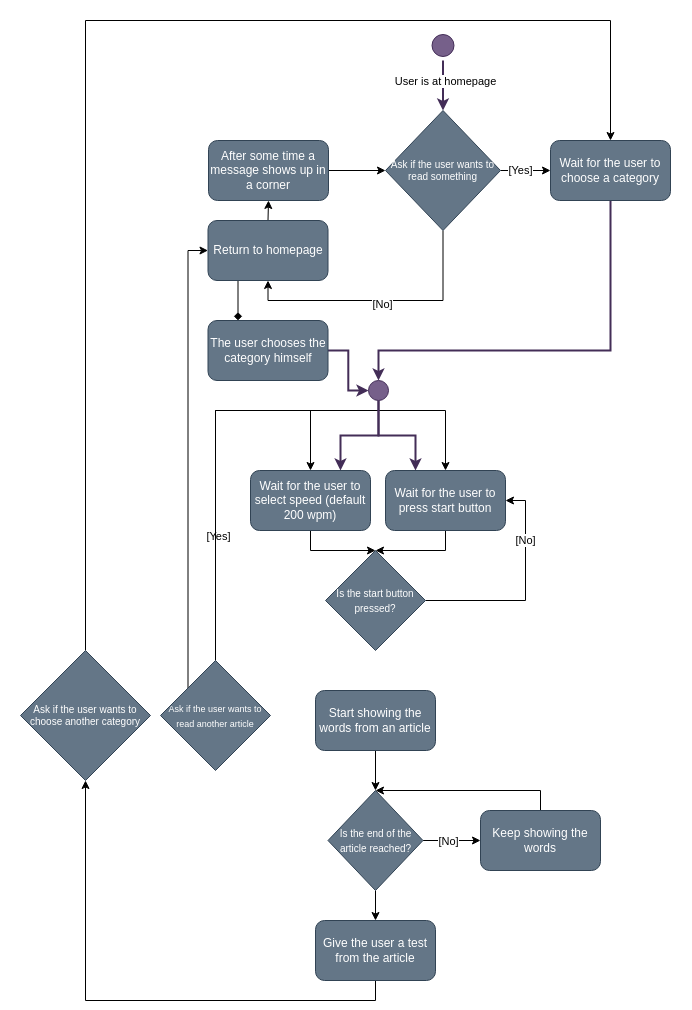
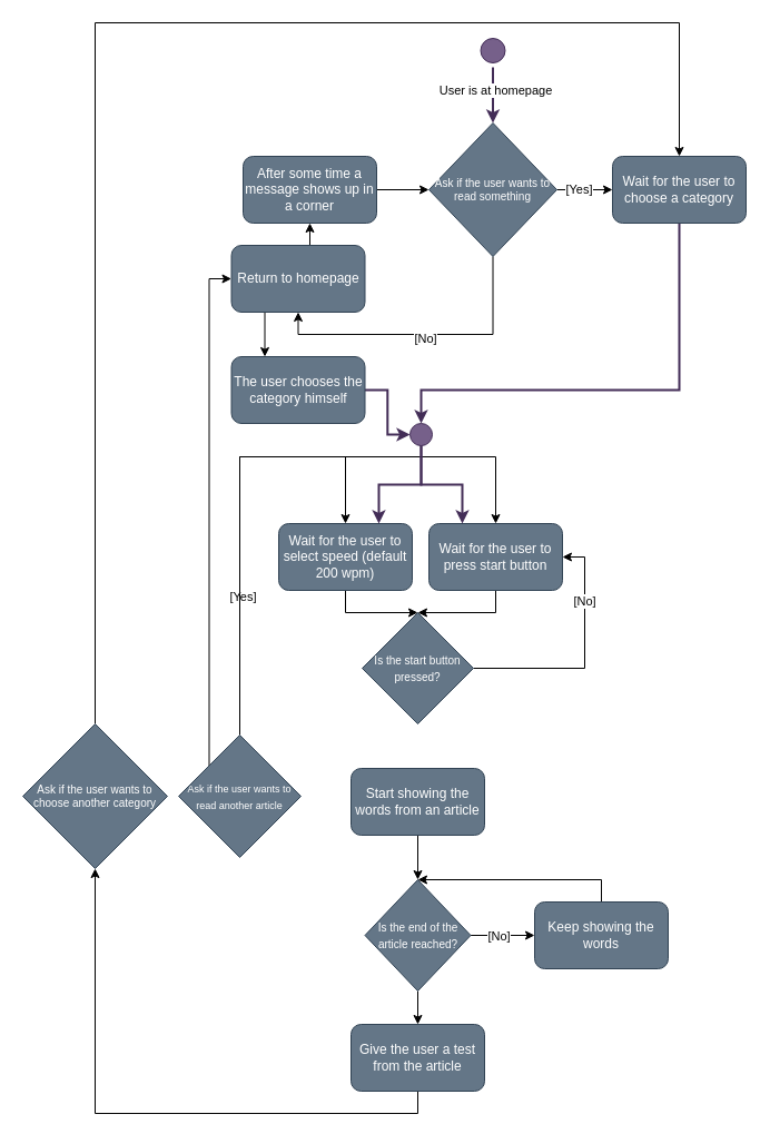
- <mxCell id="45" value="After some time a message shows up in a corner" style="rounded=1;whiteSpace=wrap;html=1;fillColor=#647687;fontColor=#ffffff;strokeColor=#314354;" parent="1" vertex="1"><mxGeometry x="208" y="140" width="120" height="60" as="geometry" /></mxCell>
+ <mxCell id="45" value="After some time a message shows up in a corner" style="rounded=1;whiteSpace=wrap;html=1;fillColor=#647687;fontColor=#ffffff;strokeColor=#314354;" parent="1" vertex="1"><mxGeometry x="218" y="140" width="120" height="60" as="geometry" /></mxCell>
- <mxCell id="27" style="edgeStyle=orthogonalEdgeStyle;rounded=0;orthogonalLoop=1;jettySize=auto;html=1;exitX=0.25;exitY=1;exitDx=0;exitDy=0;entryX=0.25;entryY=0;entryDx=0;entryDy=0;endArrow=diamond;" parent="1" source="29" target="43" edge="1"><mxGeometry relative="1" as="geometry" /></mxCell>
+ <mxCell id="27" style="edgeStyle=orthogonalEdgeStyle;rounded=0;orthogonalLoop=1;jettySize=auto;html=1;exitX=0.25;exitY=1;exitDx=0;exitDy=0;entryX=0.25;entryY=0;entryDx=0;entryDy=0;" parent="1" source="29" target="43" edge="1"><mxGeometry relative="1" as="geometry" /></mxCell>
